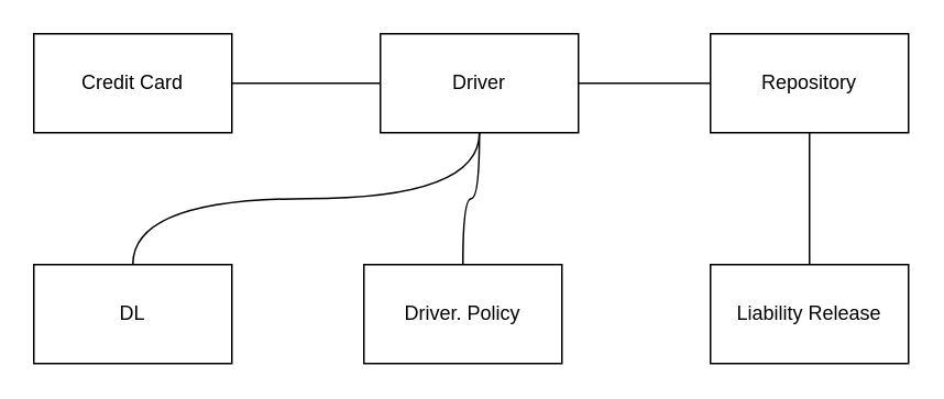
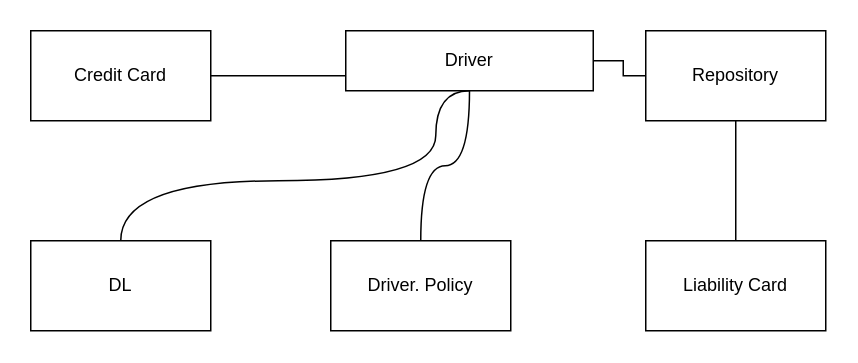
- <mxCell id="5" value="Driver" style="rounded=0;whiteSpace=wrap;html=1;" vertex="1" parent="1"><mxGeometry x="230" y="20" width="120" height="60" as="geometry" /></mxCell>
+ <mxCell id="5" value="Driver" style="rounded=0;whiteSpace=wrap;html=1;" vertex="1" parent="1"><mxGeometry x="230" y="20" width="165" height="40" as="geometry" /></mxCell>
- <mxCell id="12" value="Liability Release" style="rounded=0;whiteSpace=wrap;html=1;" vertex="1" parent="1"><mxGeometry x="430" y="160" width="120" height="60" as="geometry" /></mxCell>
+ <mxCell id="12" value="Liability Card" style="rounded=0;whiteSpace=wrap;html=1;" vertex="1" parent="1"><mxGeometry x="430" y="160" width="120" height="60" as="geometry" /></mxCell>
